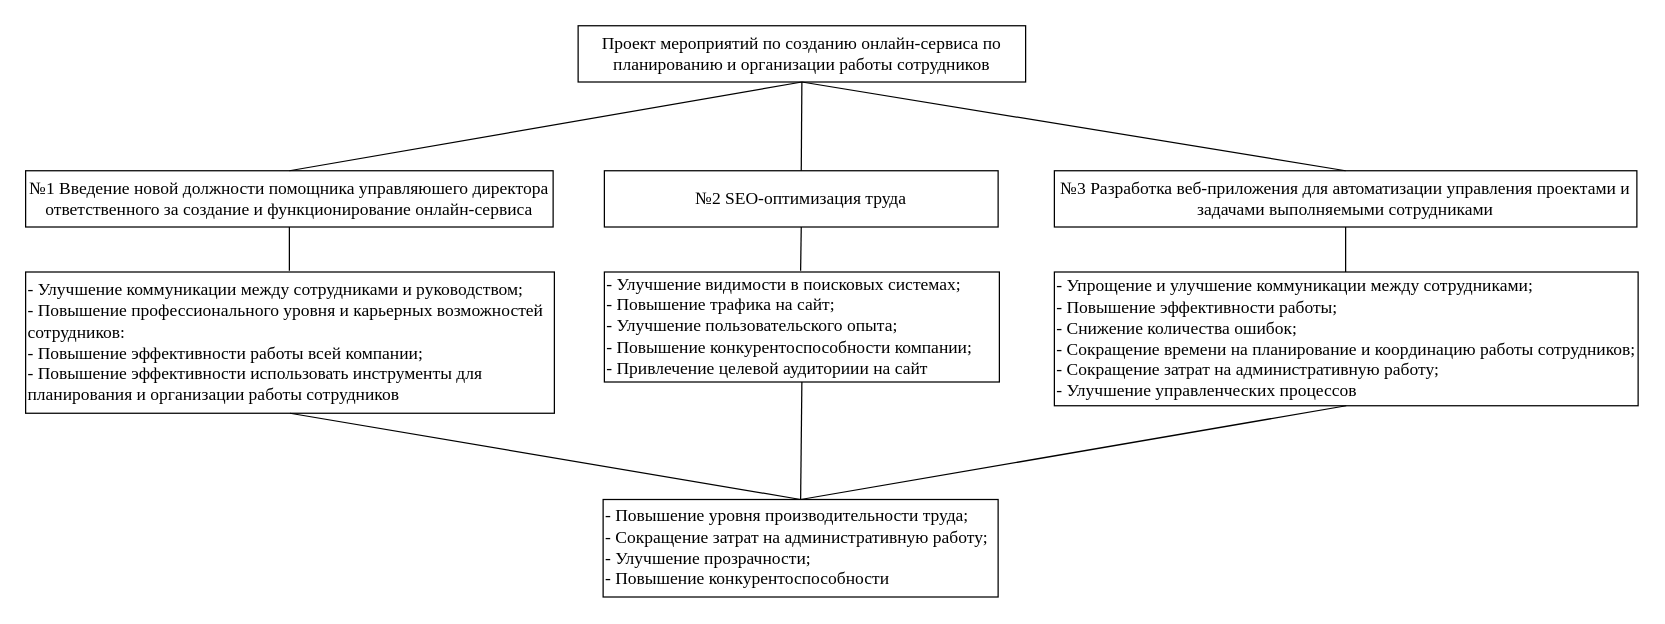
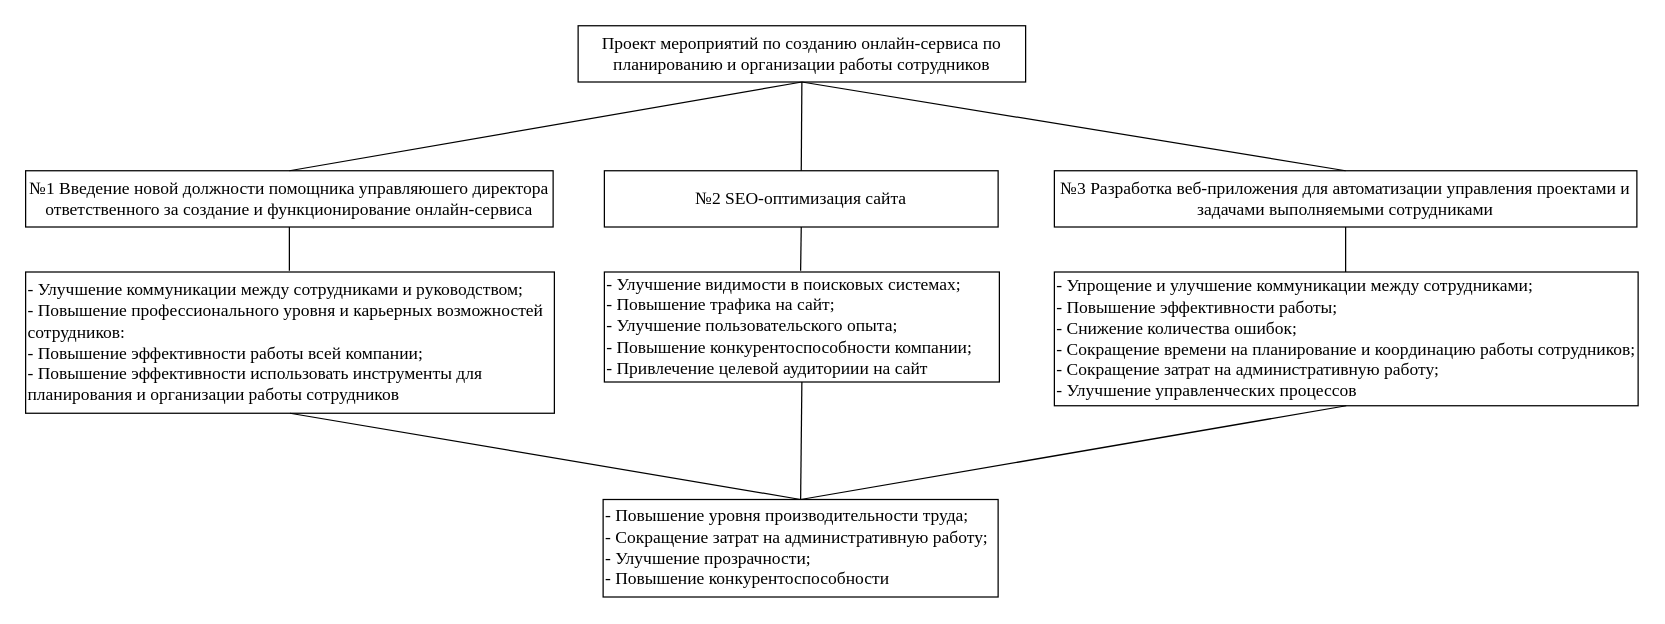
- <mxCell id="4" value="№2 SEO-оптимизация труда" style="rounded=0;whiteSpace=wrap;html=1;fillColor=none;strokeColor=#000000;fontFamily=Times New Roman;fontSize=14;fontColor=#000000;" parent="1" vertex="1"><mxGeometry x="483" y="136" width="315" height="45" as="geometry" /></mxCell>
+ <mxCell id="4" value="№2 SEO-оптимизация сайта" style="rounded=0;whiteSpace=wrap;html=1;fillColor=none;strokeColor=#000000;fontFamily=Times New Roman;fontSize=14;fontColor=#000000;" parent="1" vertex="1"><mxGeometry x="483" y="136" width="315" height="45" as="geometry" /></mxCell>
